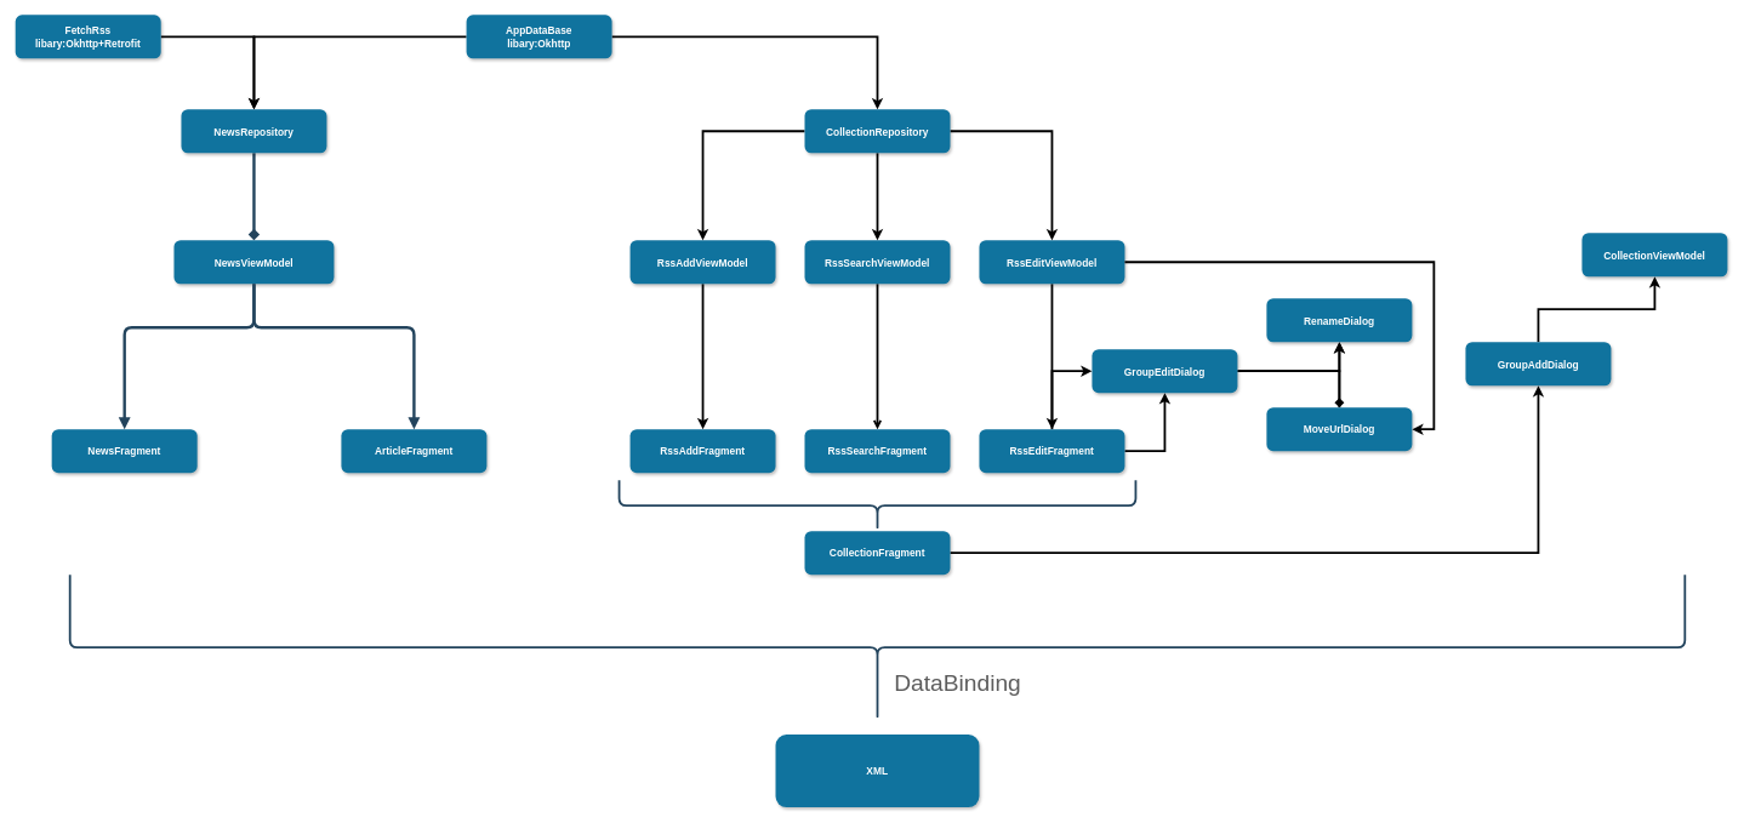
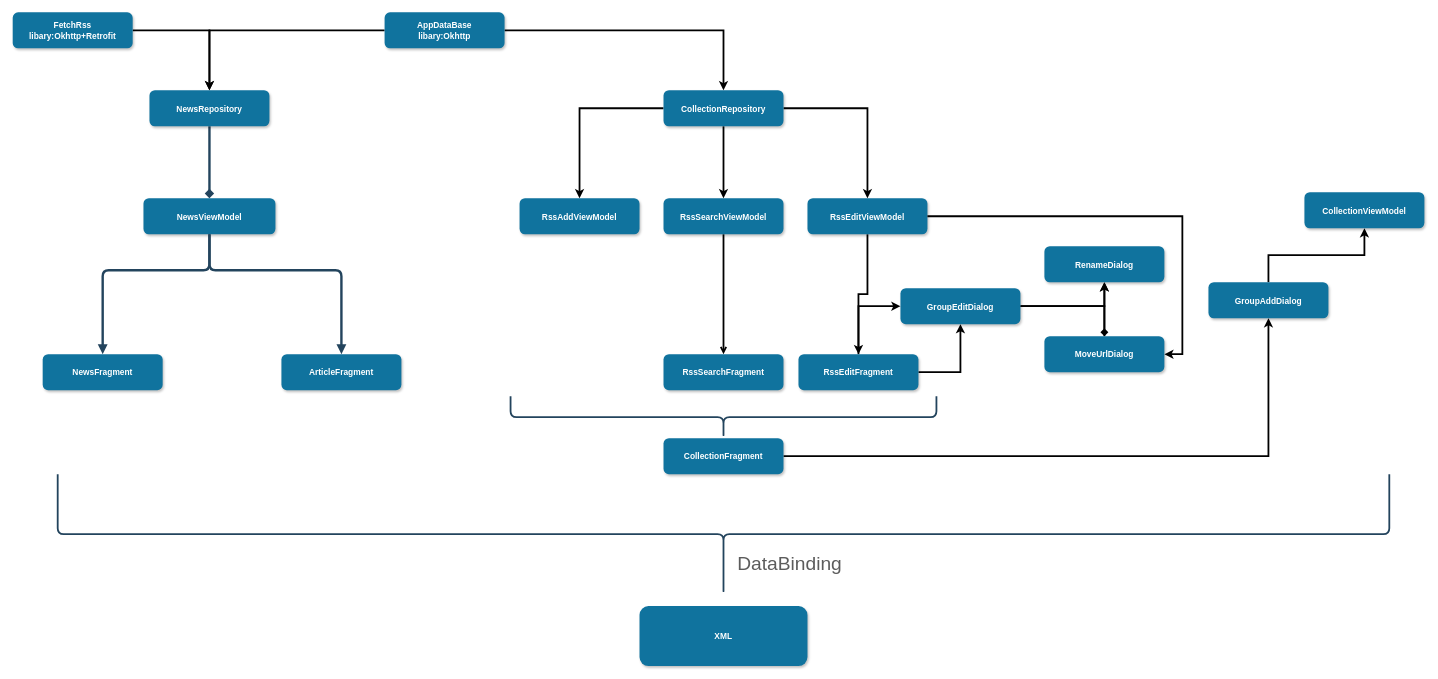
- <mxCell id="22" style="edgeStyle=orthogonalEdgeStyle;rounded=0;orthogonalLoop=1;jettySize=auto;html=1;strokeWidth=3;exitX=0.5;exitY=1;exitDx=0;exitDy=0;" edge="1" parent="1" source="26" target="23"><mxGeometry relative="1" as="geometry" /></mxCell>
- <mxCell id="23" value="RssAddFragment" style="rounded=1;fillColor=#10739E;strokeColor=none;shadow=1;gradientColor=none;fontStyle=1;fontColor=#FFFFFF;fontSize=14;" vertex="1" parent="1"><mxGeometry x="865" y="590" width="200" height="60" as="geometry" /></mxCell>
- <mxCell id="19" value="RssEditFragment" style="rounded=1;fillColor=#10739E;strokeColor=none;shadow=1;gradientColor=none;fontStyle=1;fontColor=#FFFFFF;fontSize=14;" vertex="1" parent="1"><mxGeometry x="1345" y="590" width="200" height="60" as="geometry" /></mxCell>
+ <mxCell id="19" value="RssEditFragment" style="rounded=1;fillColor=#10739E;strokeColor=none;shadow=1;gradientColor=none;fontStyle=1;fontColor=#FFFFFF;fontSize=14;" vertex="1" parent="1"><mxGeometry x="1330" y="590" width="200" height="60" as="geometry" /></mxCell>
